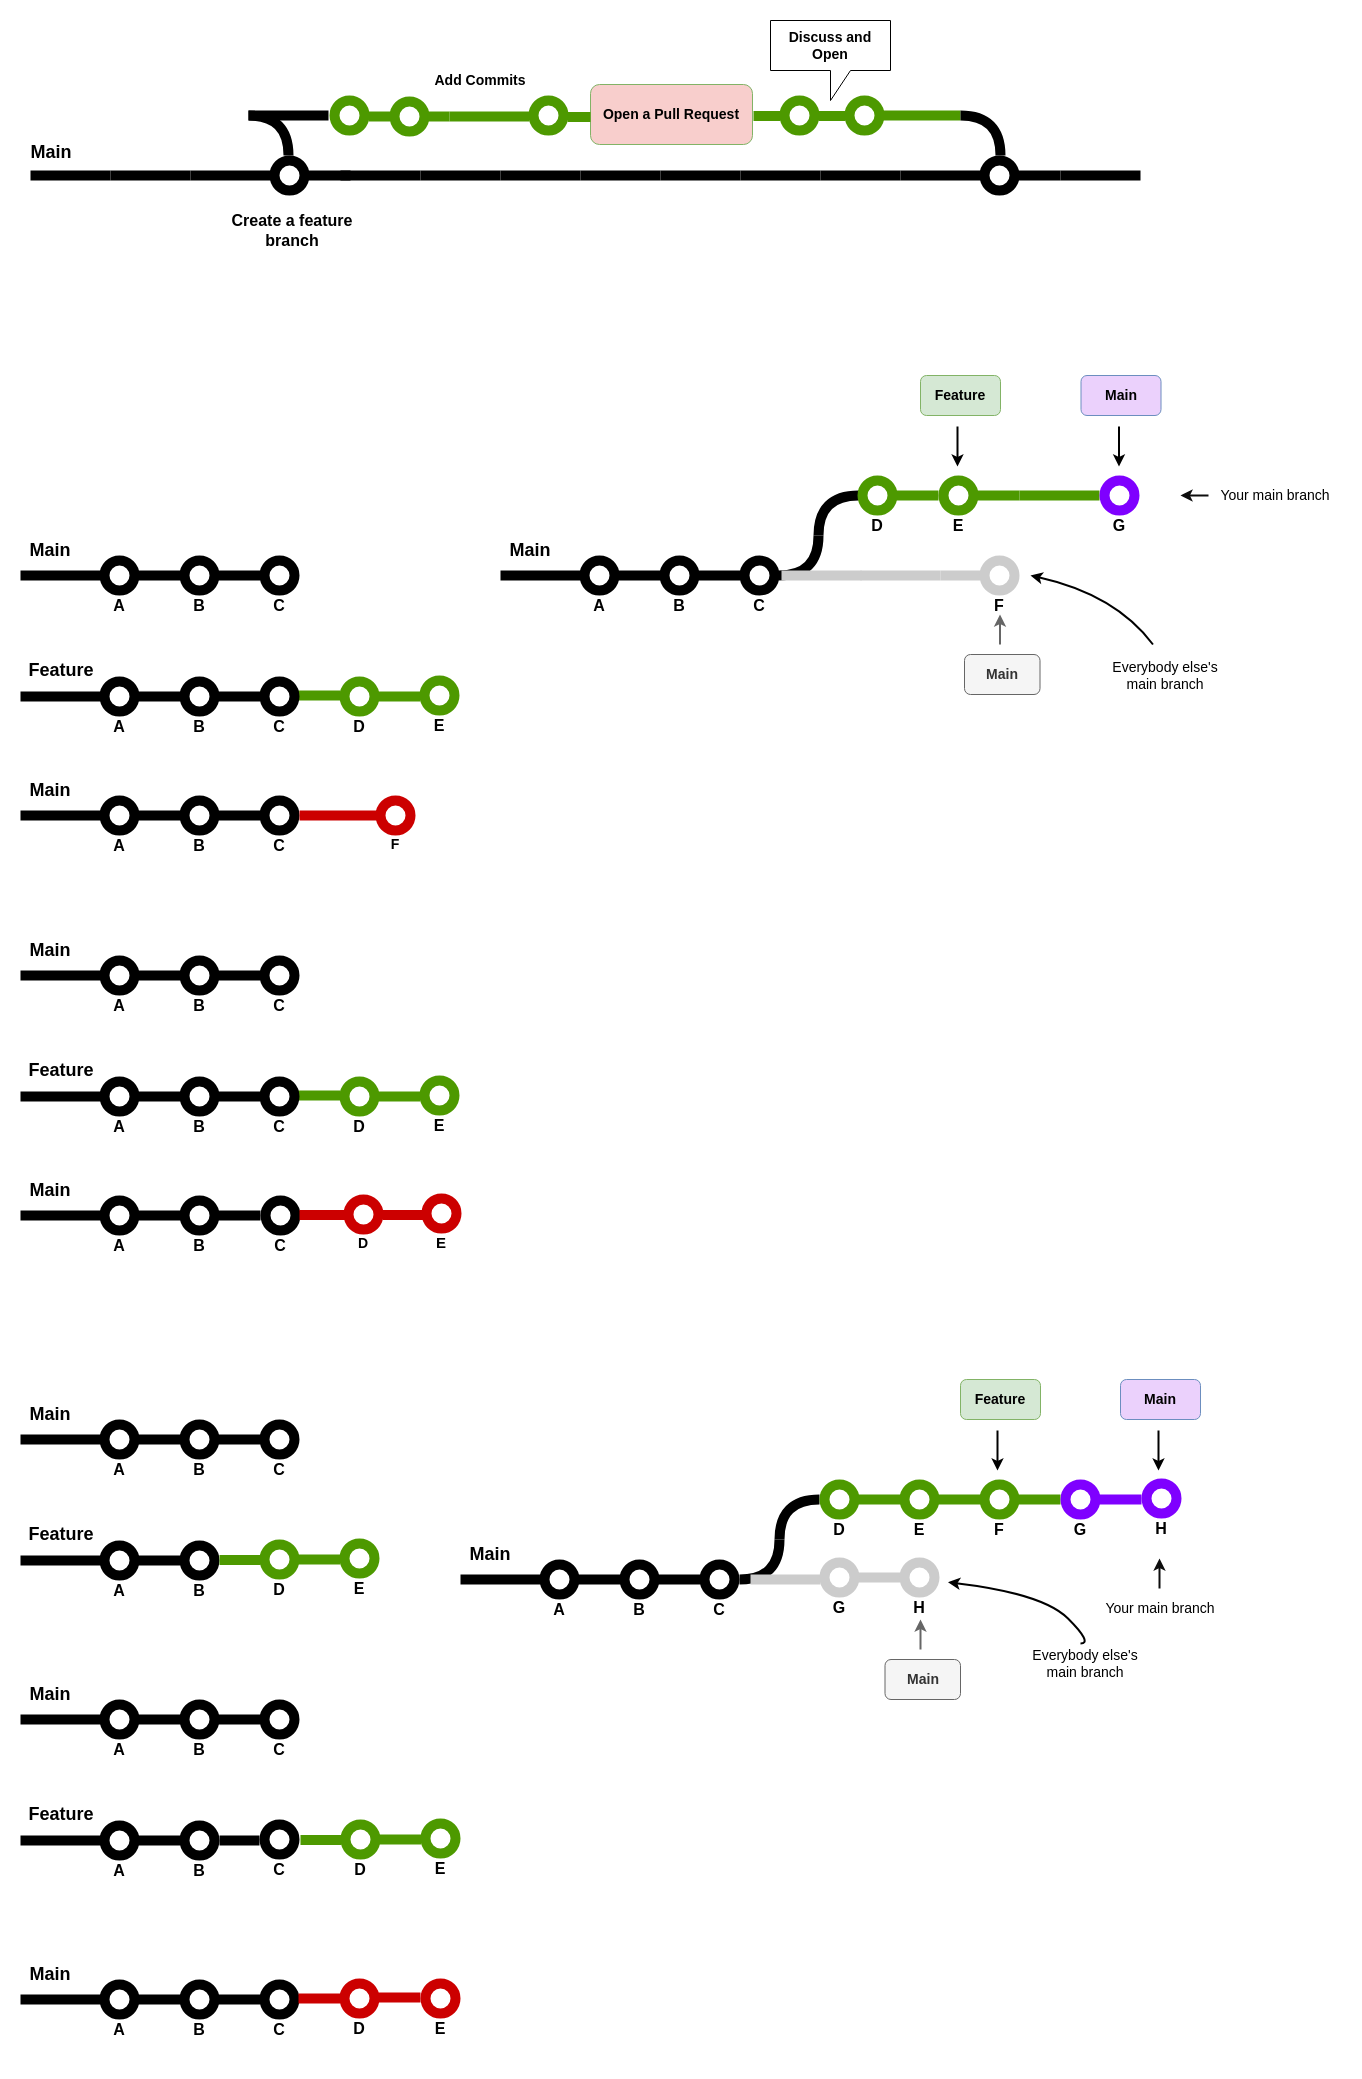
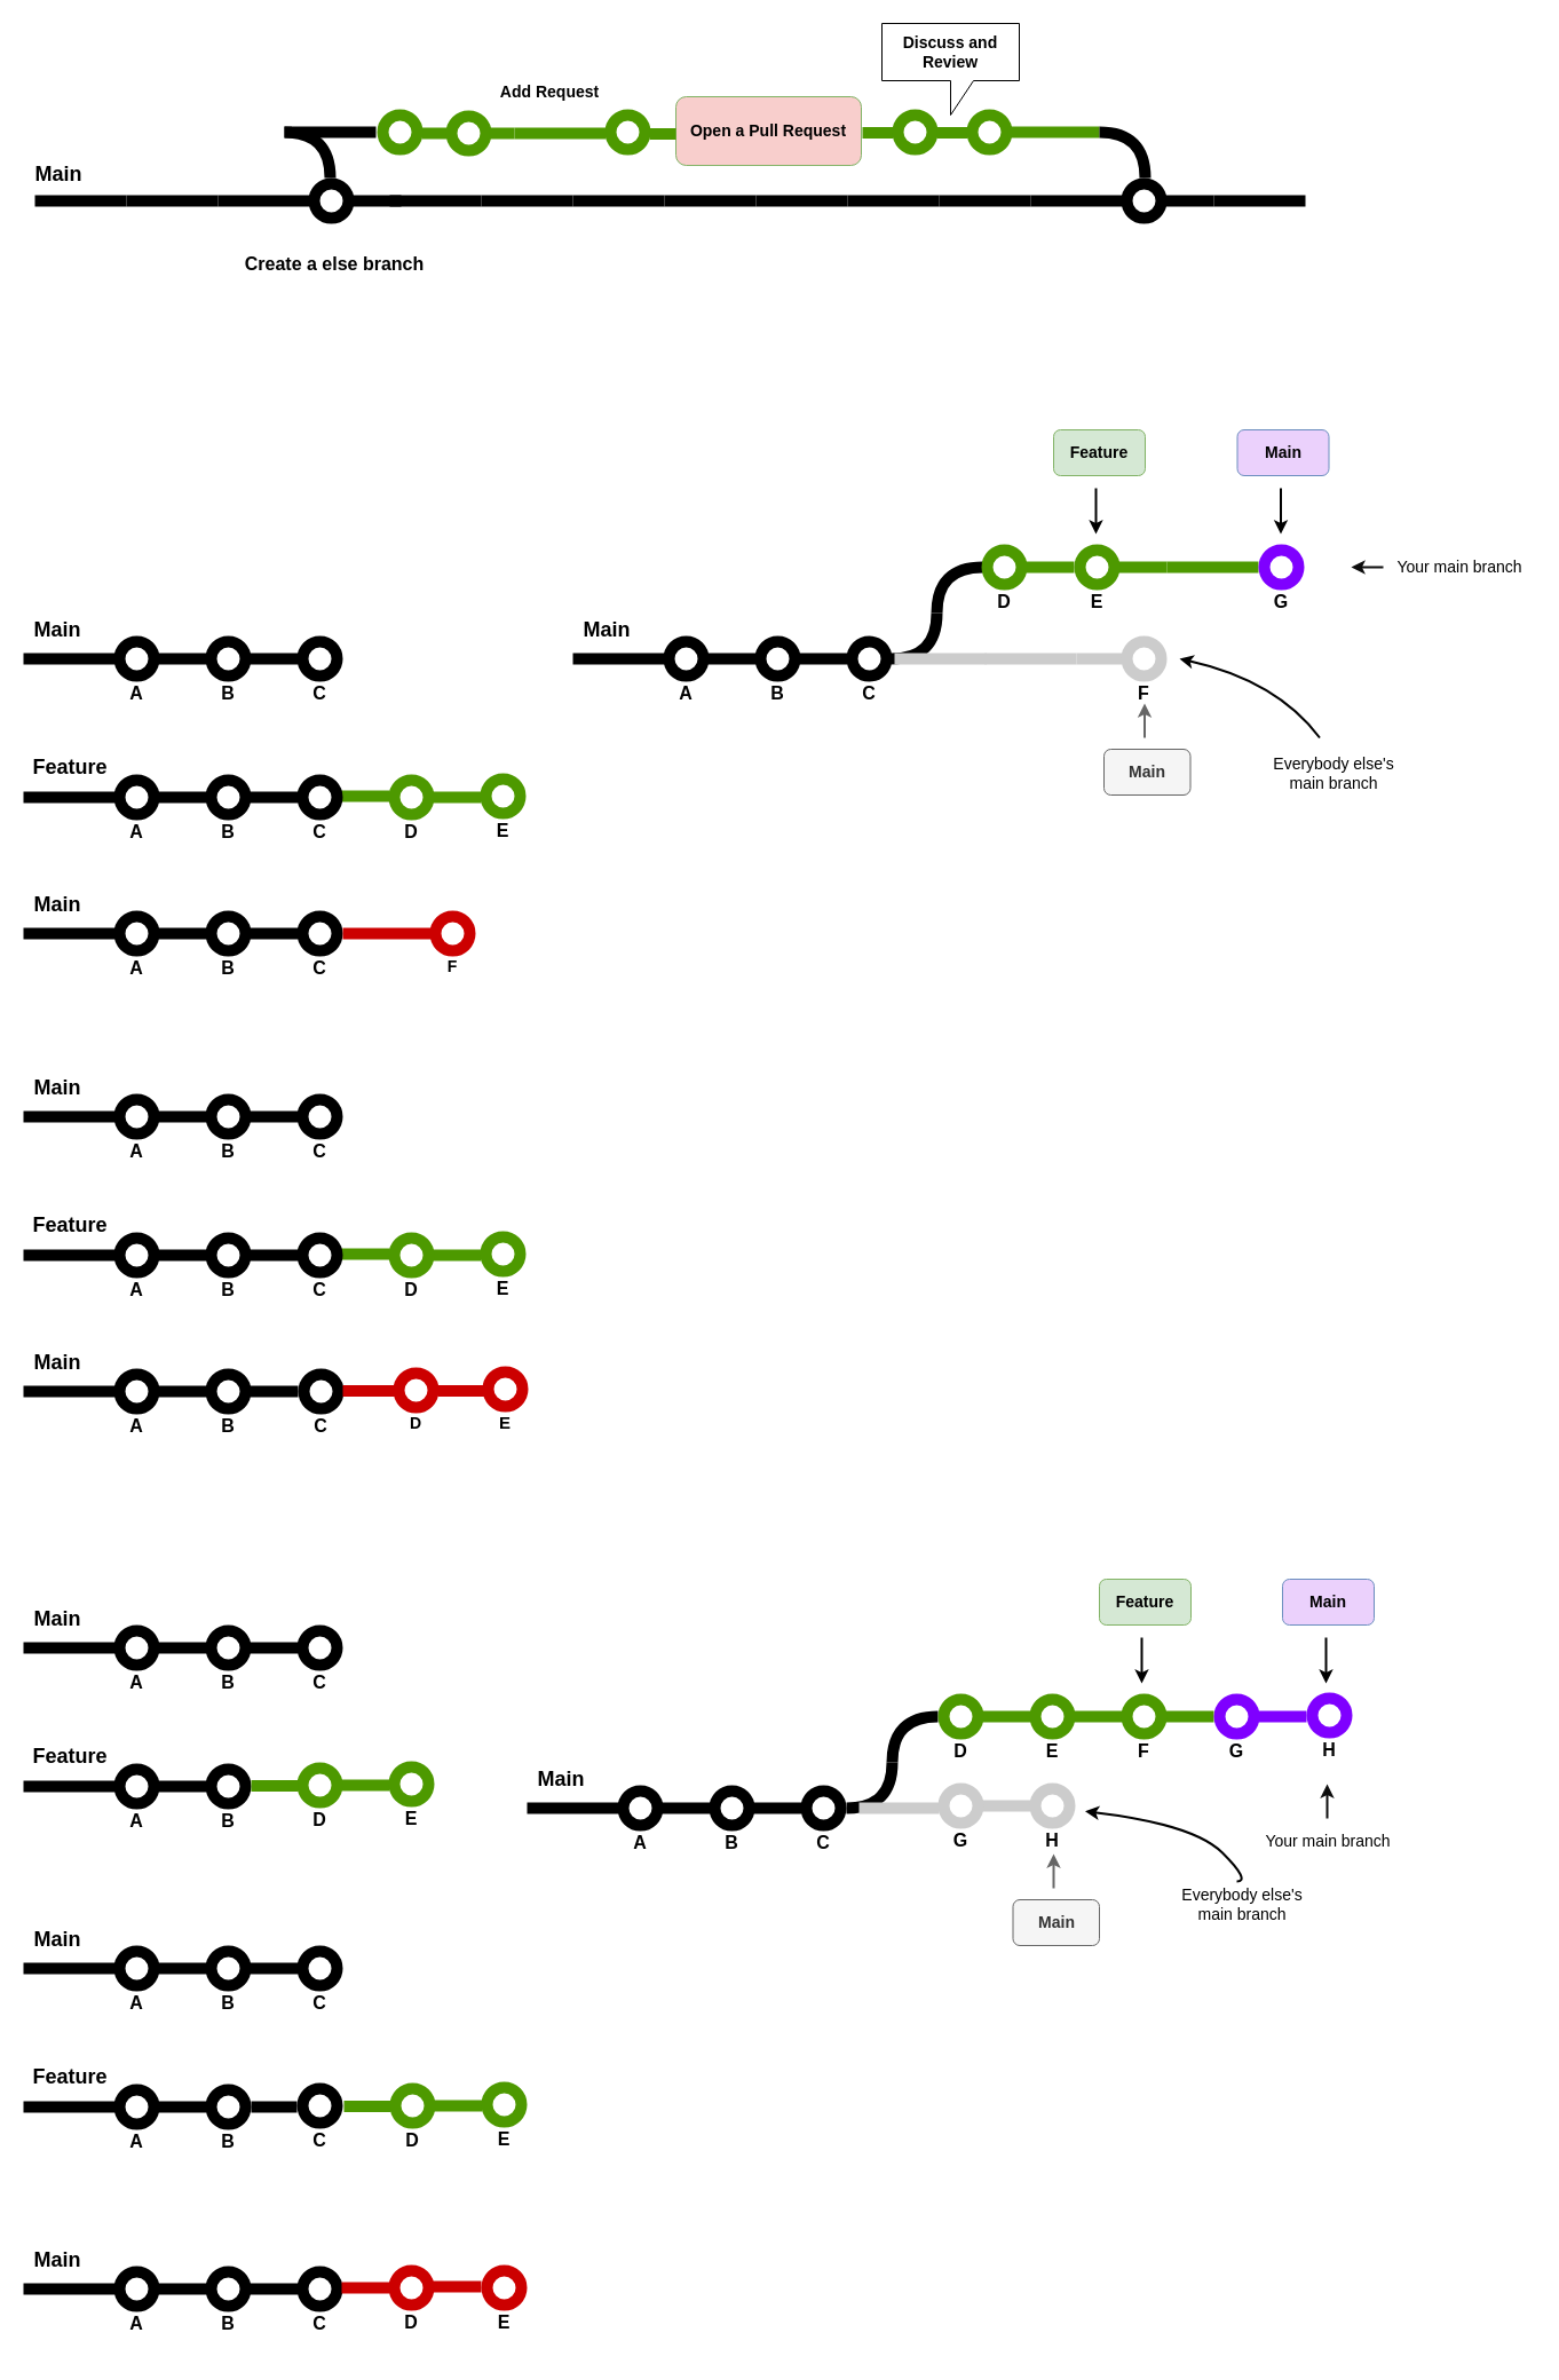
- <mxCell id="113" value="&lt;font style=&quot;font-size: 14px;&quot;&gt;&lt;b&gt;Discuss and Open&lt;/b&gt;&lt;/font&gt;" style="shape=callout;whiteSpace=wrap;html=1;perimeter=calloutPerimeter;" parent="1" vertex="1"><mxGeometry x="770" y="20" width="120" height="80" as="geometry" /></mxCell>
+ <mxCell id="113" value="&lt;font style=&quot;font-size: 14px;&quot;&gt;&lt;b&gt;Discuss and Review&lt;/b&gt;&lt;/font&gt;" style="shape=callout;whiteSpace=wrap;html=1;perimeter=calloutPerimeter;" parent="1" vertex="1"><mxGeometry x="770" y="20" width="120" height="80" as="geometry" /></mxCell>
- <mxCell id="86" value="&lt;font style=&quot;font-size: 14px;&quot;&gt;&lt;b&gt;Add Commits&lt;/b&gt;&lt;/font&gt;" style="text;html=1;align=center;verticalAlign=middle;whiteSpace=wrap;rounded=0;" parent="82" vertex="1"><mxGeometry x="-29" y="-11" width="120" height="30" as="geometry" /></mxCell>
+ <mxCell id="86" value="&lt;font style=&quot;font-size: 14px;&quot;&gt;&lt;b&gt;Add Request&lt;/b&gt;&lt;/font&gt;" style="text;html=1;align=center;verticalAlign=middle;whiteSpace=wrap;rounded=0;" parent="82" vertex="1"><mxGeometry x="-29" y="-11" width="120" height="30" as="geometry" /></mxCell>
- <mxCell id="8" value="&lt;b&gt;Create a feature branch&lt;/b&gt;" style="text;html=1;align=center;verticalAlign=middle;whiteSpace=wrap;rounded=0;fontSize=16;" parent="2" vertex="1"><mxGeometry x="-58" y="80" width="160" height="30" as="geometry" /></mxCell>
+ <mxCell id="8" value="&lt;b&gt;Create a else branch&lt;/b&gt;" style="text;html=1;align=center;verticalAlign=middle;whiteSpace=wrap;rounded=0;fontSize=16;" parent="2" vertex="1"><mxGeometry x="-58" y="80" width="160" height="30" as="geometry" /></mxCell>
